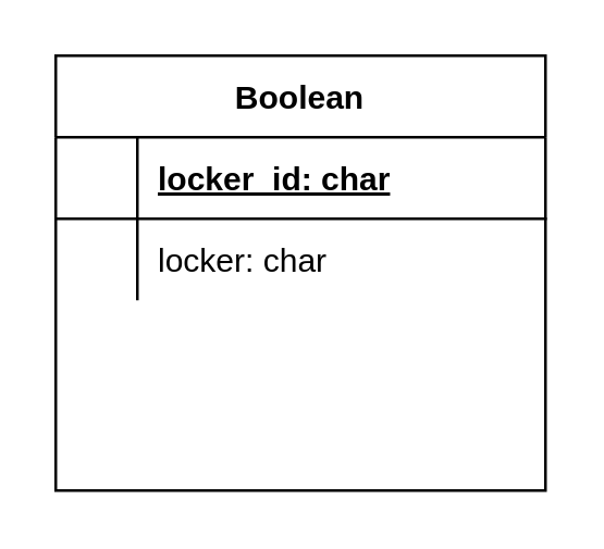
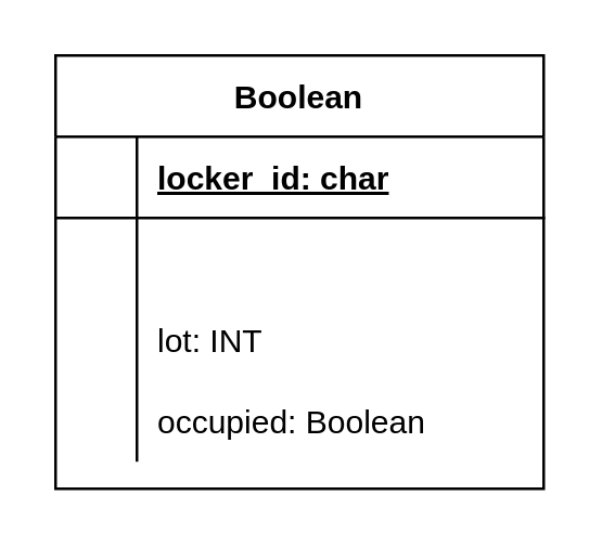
- <mxCell id="7" value="locker: char" style="shape=partialRectangle;connectable=0;fillColor=none;top=0;left=0;bottom=0;right=0;align=left;spacingLeft=6;overflow=hidden;" vertex="1" parent="5"><mxGeometry x="30" width="150" height="30" as="geometry" /></mxCell>
+ <mxCell id="10" value="lot: INT" style="shape=partialRectangle;connectable=0;fillColor=none;top=0;left=0;bottom=0;right=0;align=left;spacingLeft=6;overflow=hidden;" vertex="1" parent="8"><mxGeometry x="30" width="150" height="30" as="geometry" /></mxCell>
+ <mxCell id="13" value="occupied: Boolean" style="shape=partialRectangle;connectable=0;fillColor=none;top=0;left=0;bottom=0;right=0;align=left;spacingLeft=6;overflow=hidden;" vertex="1" parent="11"><mxGeometry x="30" width="150" height="30" as="geometry" /></mxCell>
